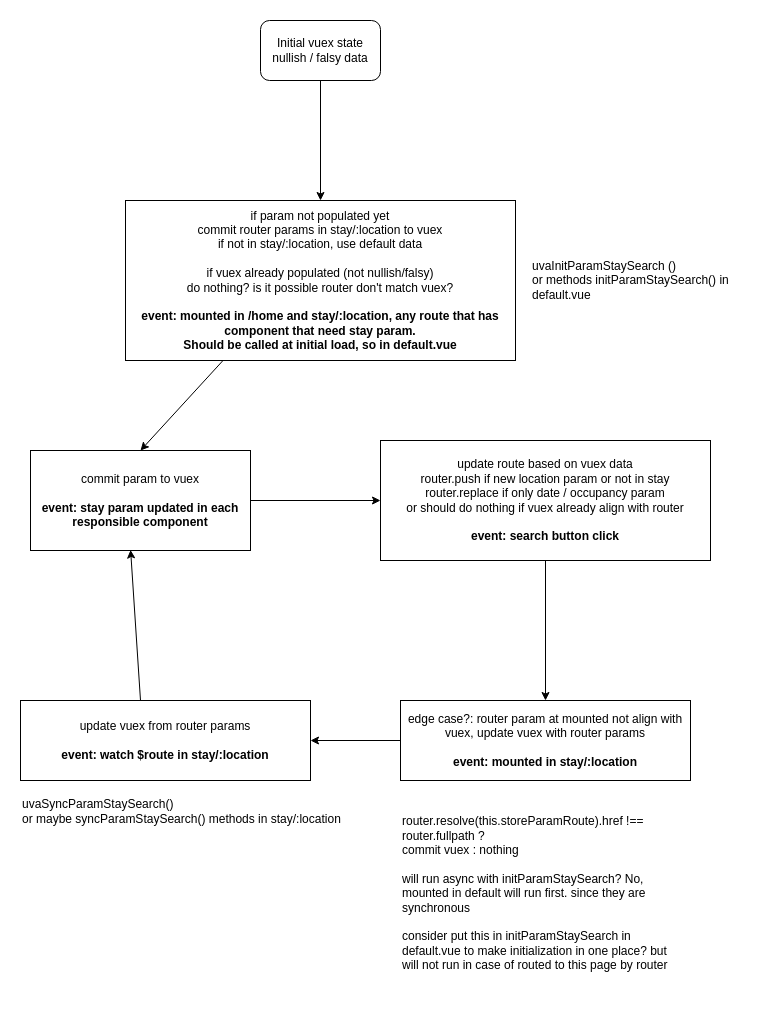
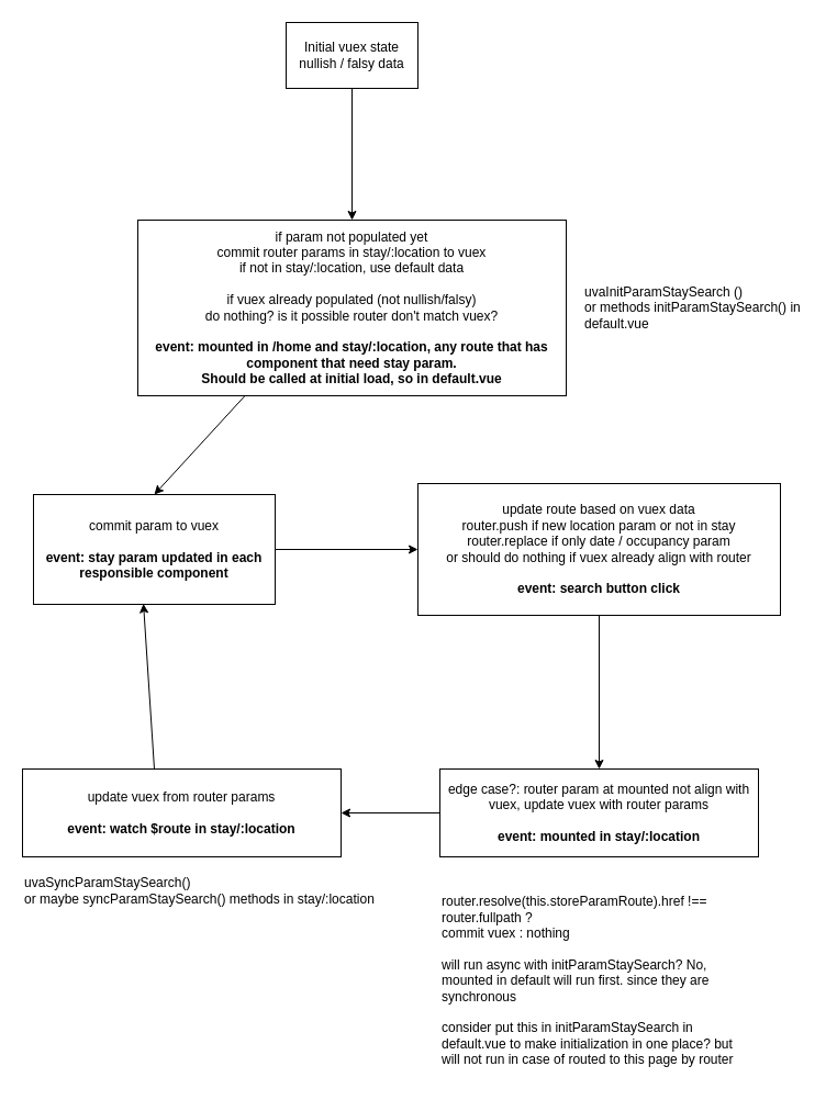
- <mxCell id="2" value="Initial vuex state&lt;br&gt;nullish / falsy data" style="whiteSpace=wrap;html=1;rounded=1;" vertex="1" parent="1"><mxGeometry x="260" y="20" width="120" height="60" as="geometry" /></mxCell>
+ <mxCell id="2" value="Initial vuex state&lt;br&gt;nullish / falsy data" style="rounded=0;whiteSpace=wrap;html=1;" vertex="1" parent="1"><mxGeometry x="260" y="20" width="120" height="60" as="geometry" /></mxCell>
